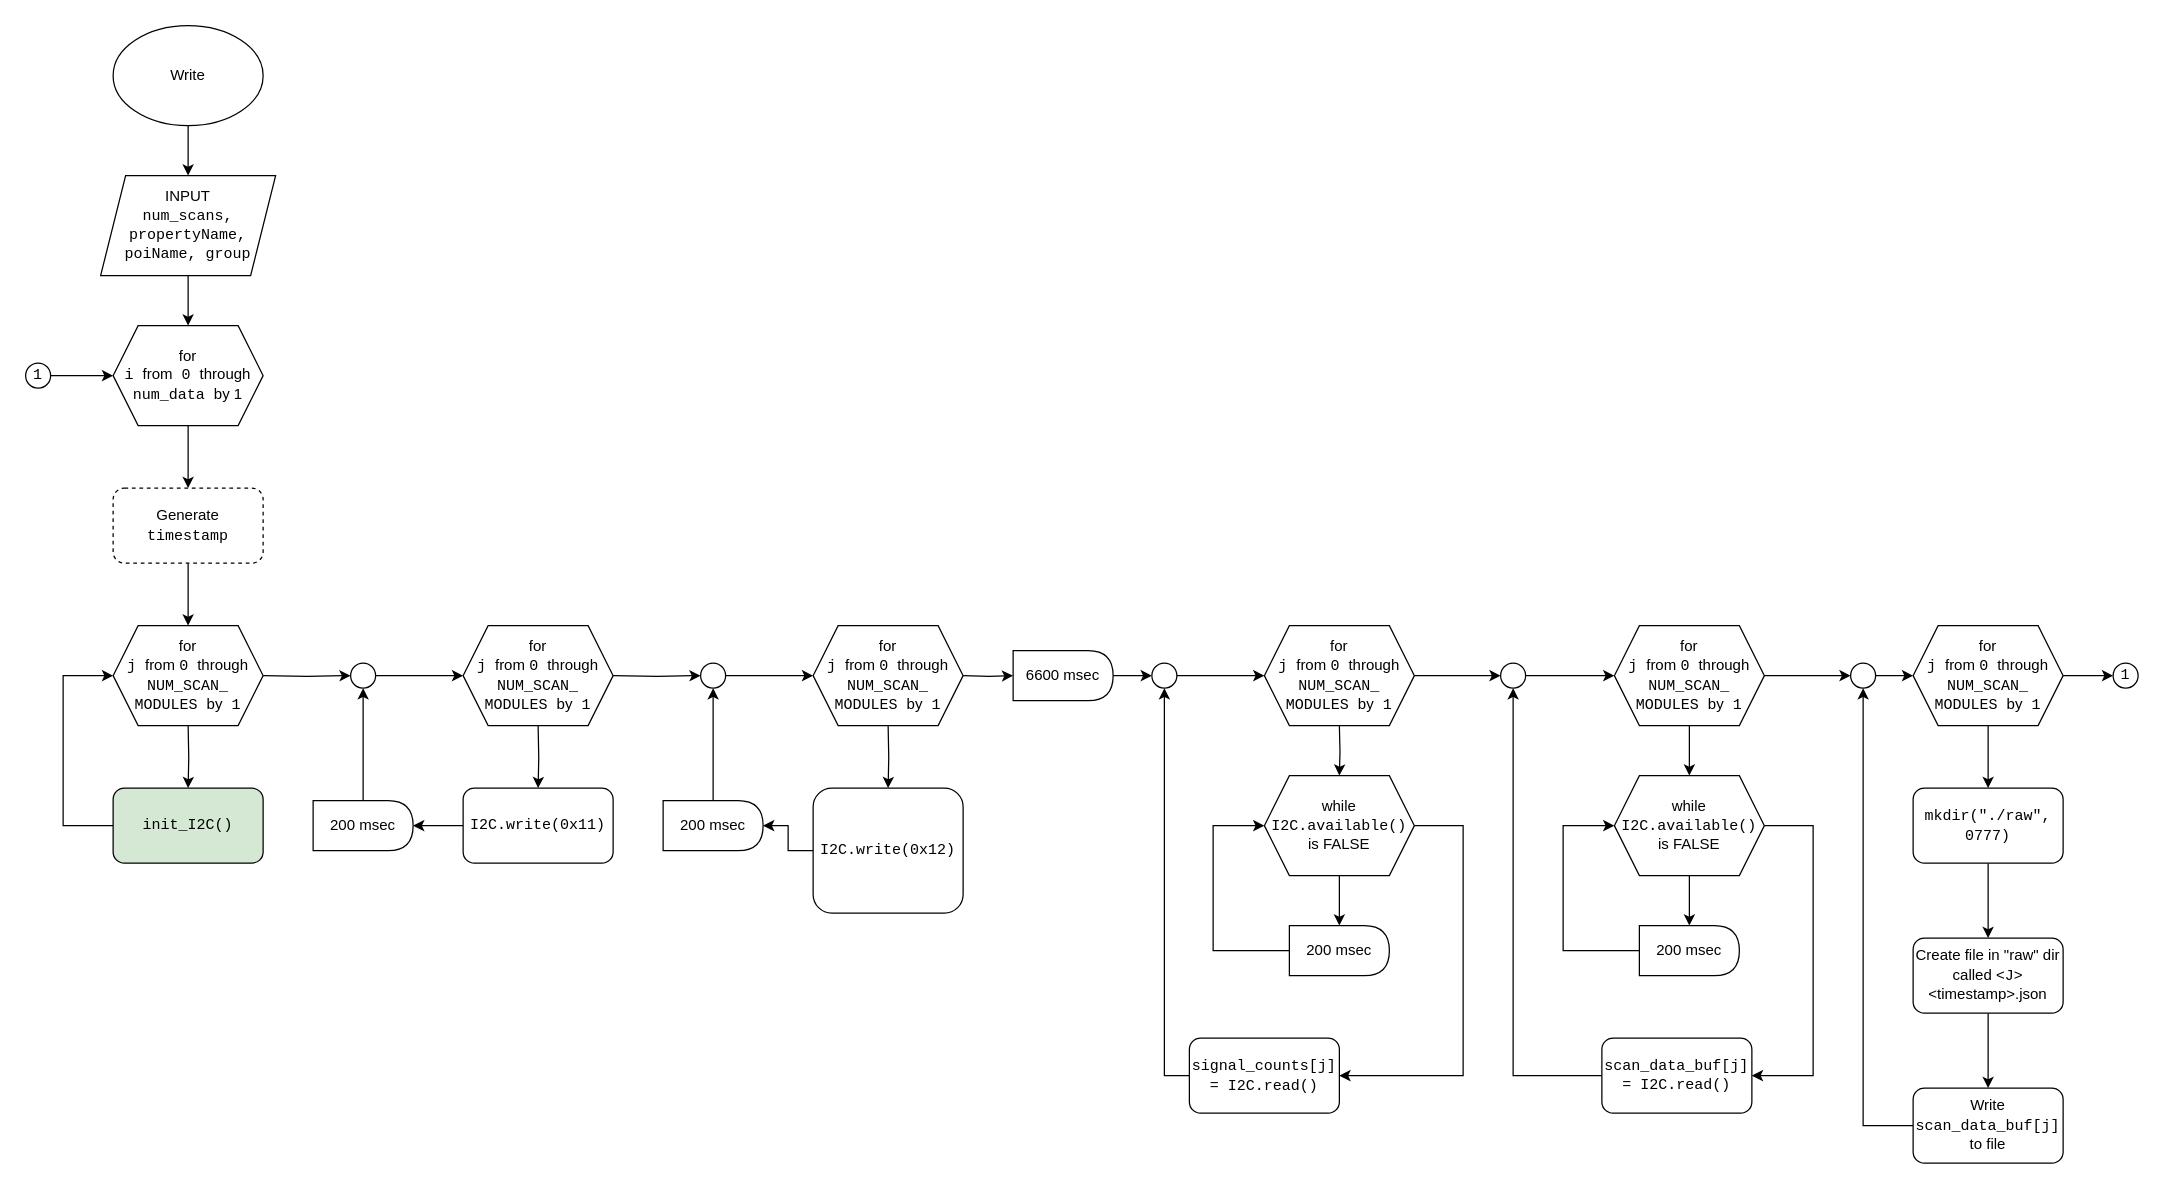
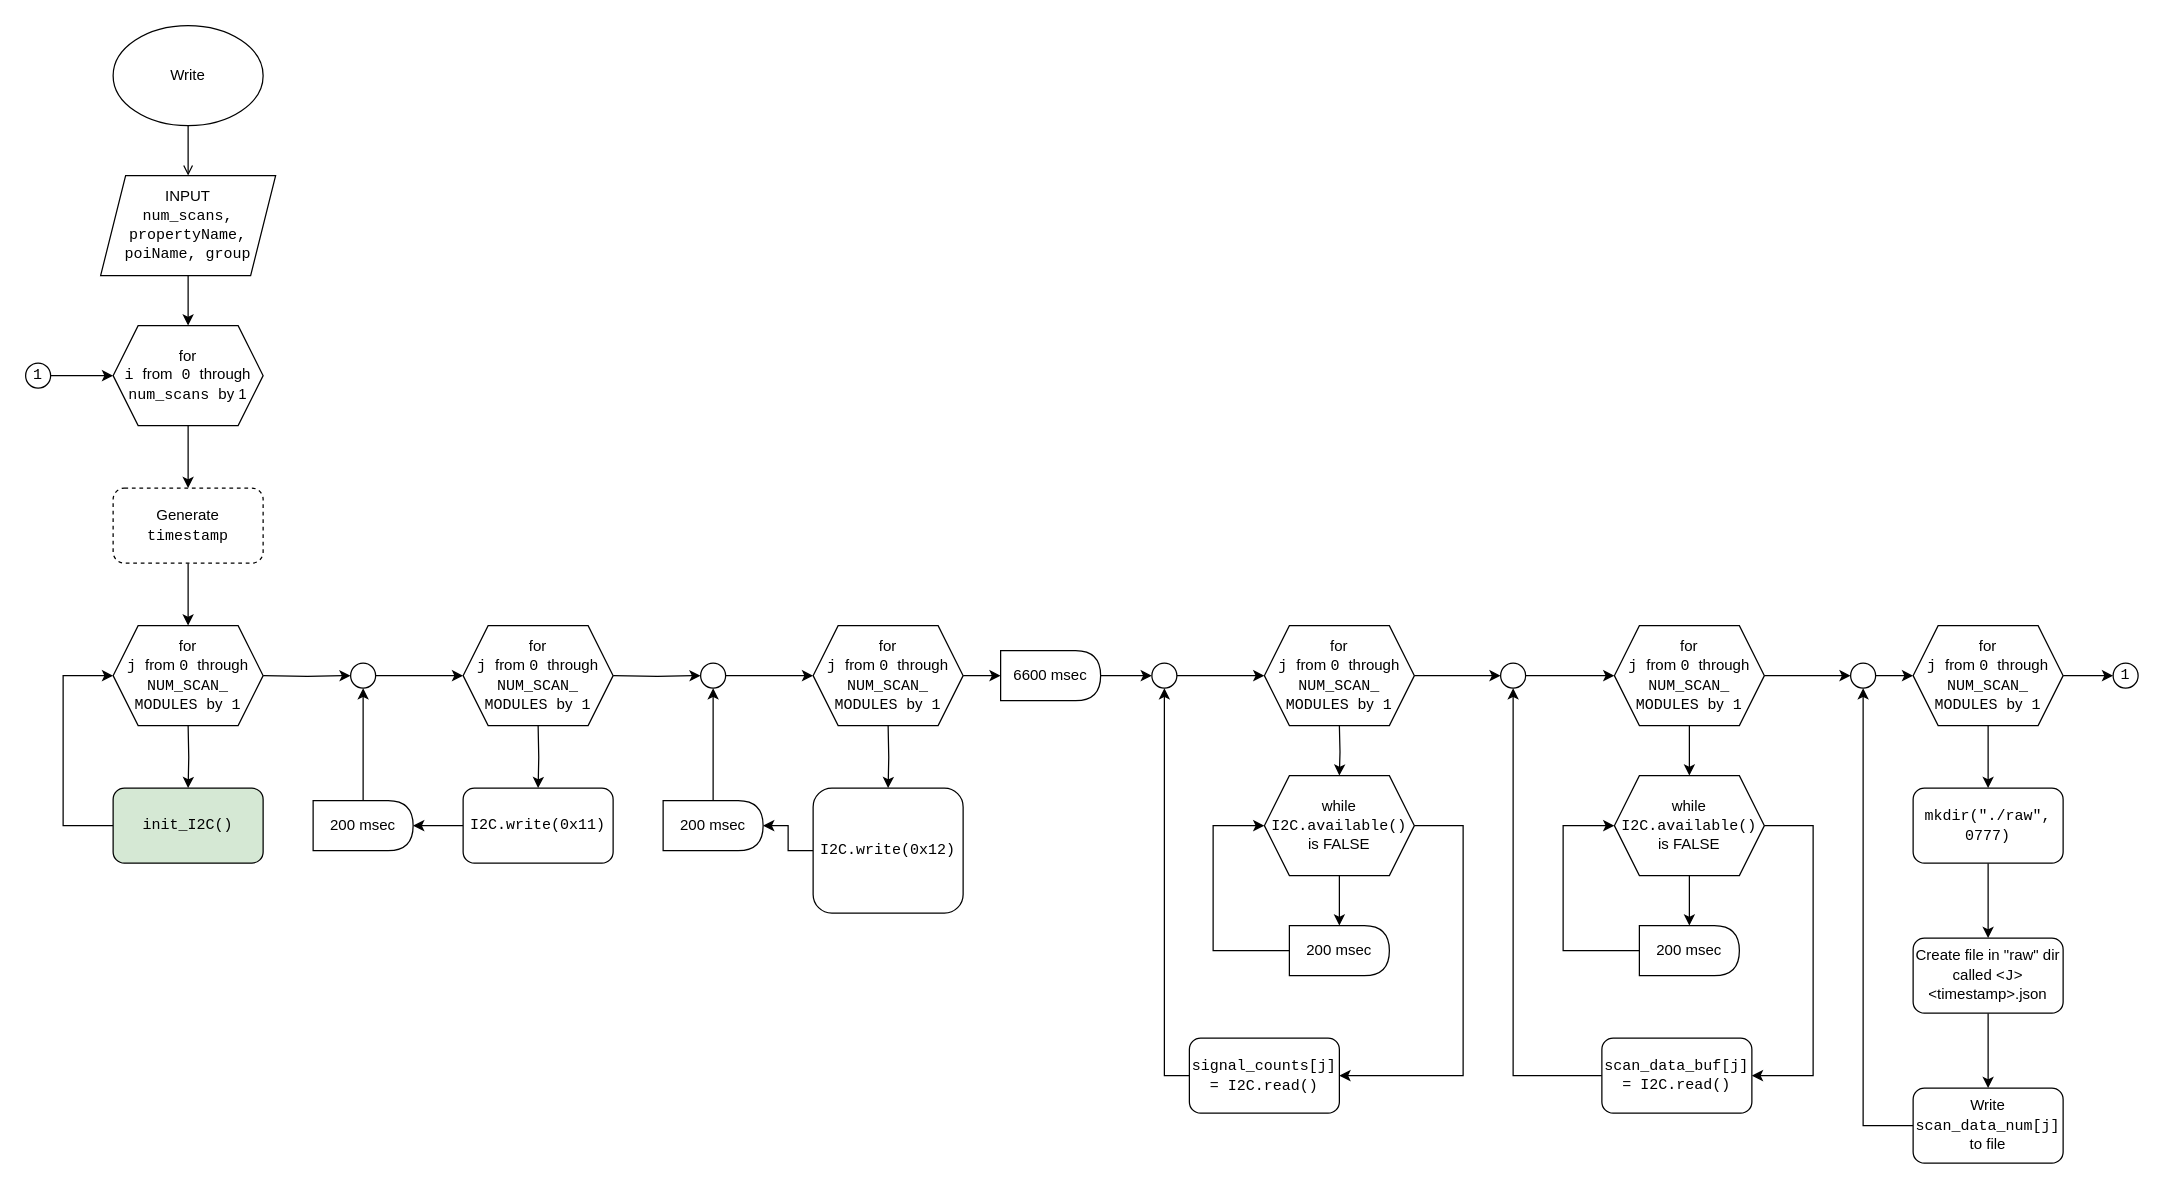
- <mxCell id="8" style="edgeStyle=orthogonalEdgeStyle;rounded=0;orthogonalLoop=1;jettySize=auto;html=1;entryX=0.5;entryY=0;entryDx=0;entryDy=0;fontFamily=Courier New;" edge="1" parent="1" source="9" target="11"><mxGeometry relative="1" as="geometry" /></mxCell>
+ <mxCell id="8" style="edgeStyle=orthogonalEdgeStyle;rounded=0;orthogonalLoop=1;jettySize=auto;html=1;entryX=0.5;entryY=0;entryDx=0;entryDy=0;fontFamily=Courier New;endArrow=open;" edge="1" parent="1" source="9" target="11"><mxGeometry relative="1" as="geometry" /></mxCell>
- <mxCell id="13" value="&lt;div&gt;for&lt;/div&gt;&lt;div&gt;&lt;font face=&quot;Courier New&quot;&gt;i &lt;font face=&quot;Helvetica&quot;&gt;from&lt;/font&gt; 0 &lt;font face=&quot;Helvetica&quot;&gt;through&lt;/font&gt; num_data &lt;/font&gt;by 1&lt;br&gt;&lt;/div&gt;" style="shape=hexagon;perimeter=hexagonPerimeter2;whiteSpace=wrap;html=1;fixedSize=1;" vertex="1" parent="1"><mxGeometry x="90" y="260" width="120" height="80" as="geometry" /></mxCell>
+ <mxCell id="13" value="&lt;div&gt;for&lt;/div&gt;&lt;div&gt;&lt;font face=&quot;Courier New&quot;&gt;i &lt;font face=&quot;Helvetica&quot;&gt;from&lt;/font&gt; 0 &lt;font face=&quot;Helvetica&quot;&gt;through&lt;/font&gt; num_scans &lt;/font&gt;by 1&lt;br&gt;&lt;/div&gt;" style="shape=hexagon;perimeter=hexagonPerimeter2;whiteSpace=wrap;html=1;fixedSize=1;" vertex="1" parent="1"><mxGeometry x="90" y="260" width="120" height="80" as="geometry" /></mxCell>
- <mxCell id="34" value="&lt;font face=&quot;Helvetica&quot;&gt;6600 msec&lt;br&gt;&lt;/font&gt;" style="shape=delay;whiteSpace=wrap;html=1;fontFamily=Courier New;" vertex="1" parent="1"><mxGeometry x="810" y="520" width="80" height="40" as="geometry" /></mxCell>
+ <mxCell id="34" value="&lt;font face=&quot;Helvetica&quot;&gt;6600 msec&lt;br&gt;&lt;/font&gt;" style="shape=delay;whiteSpace=wrap;html=1;fontFamily=Courier New;" vertex="1" parent="1"><mxGeometry x="800" y="520" width="80" height="40" as="geometry" /></mxCell>
- <mxCell id="65" value="&lt;div&gt;&lt;font face=&quot;Helvetica&quot;&gt;Write &lt;font face=&quot;Courier New&quot;&gt;scan_data_buf[j] &lt;/font&gt;to file&lt;br&gt;&lt;/font&gt;&lt;/div&gt;" style="rounded=1;whiteSpace=wrap;html=1;fontFamily=Courier New;" vertex="1" parent="1"><mxGeometry x="1530" y="870" width="120" height="60" as="geometry" /></mxCell>
+ <mxCell id="65" value="&lt;div&gt;&lt;font face=&quot;Helvetica&quot;&gt;Write &lt;font face=&quot;Courier New&quot;&gt;scan_data_num[j] &lt;/font&gt;to file&lt;br&gt;&lt;/font&gt;&lt;/div&gt;" style="rounded=1;whiteSpace=wrap;html=1;fontFamily=Courier New;" vertex="1" parent="1"><mxGeometry x="1530" y="870" width="120" height="60" as="geometry" /></mxCell>
